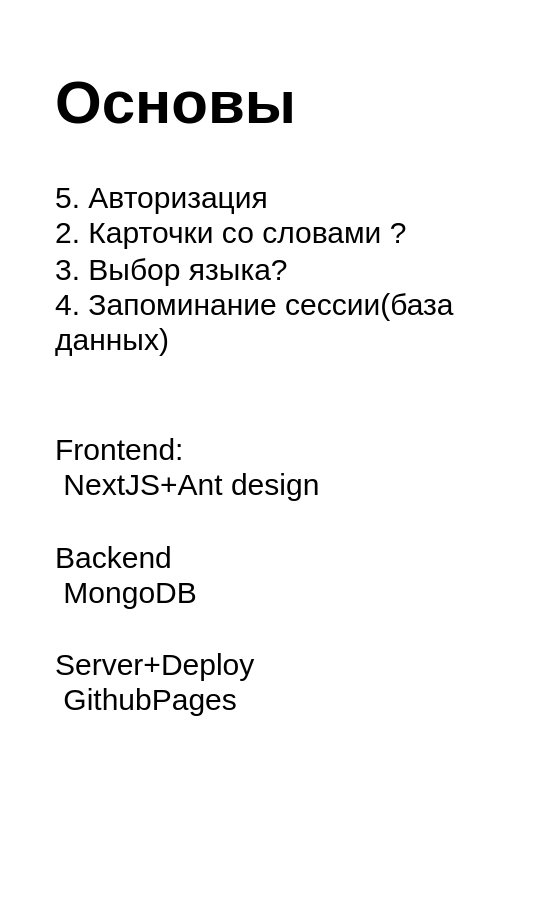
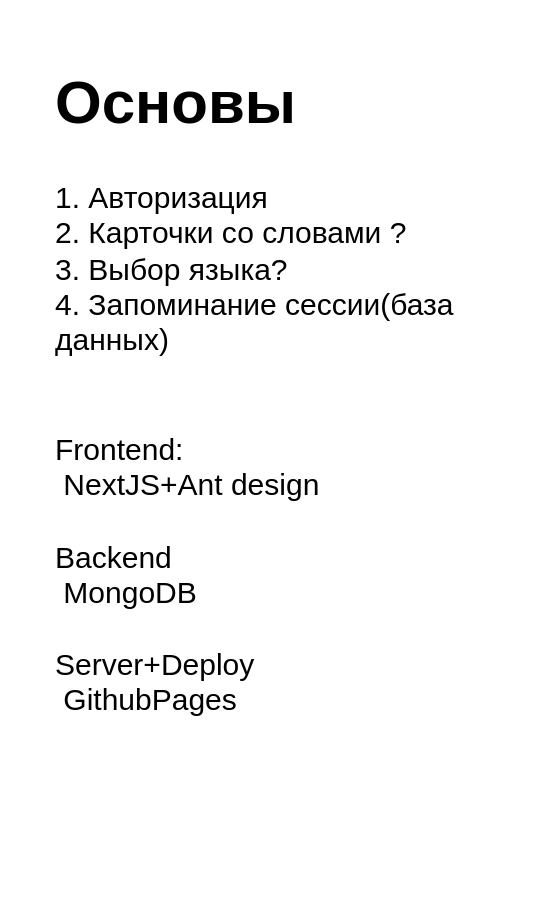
- <mxCell id="2" value="&lt;h1 style=&quot;margin-top: 0px;&quot;&gt;Основы&lt;/h1&gt;&lt;div&gt;5. Авторизация&lt;/div&gt;&lt;div&gt;2. Карточки со словами ?&lt;/div&gt;&lt;div&gt;3. Выбор языка?&lt;/div&gt;&lt;div&gt;4. Запоминание сессии(база данных)&lt;/div&gt;&lt;div&gt;&lt;span style=&quot;background-color: initial;&quot;&gt;&lt;br&gt;&lt;/span&gt;&lt;/div&gt;&lt;div&gt;&lt;span style=&quot;background-color: initial;&quot;&gt;&lt;br&gt;&lt;/span&gt;&lt;/div&gt;&lt;div&gt;&lt;span style=&quot;background-color: initial;&quot;&gt;Frontend:&lt;br&gt;&amp;nbsp;NextJS+Ant design&lt;/span&gt;&lt;/div&gt;&lt;div&gt;&lt;span style=&quot;background-color: initial;&quot;&gt;&lt;br&gt;&lt;/span&gt;&lt;/div&gt;&lt;div&gt;&lt;span style=&quot;background-color: initial;&quot;&gt;Backend&lt;/span&gt;&lt;/div&gt;&lt;div&gt;&lt;span style=&quot;background-color: initial;&quot;&gt;&amp;nbsp;MongoDB&lt;/span&gt;&lt;/div&gt;&lt;div&gt;&lt;span style=&quot;background-color: initial;&quot;&gt;&lt;br&gt;&lt;/span&gt;&lt;/div&gt;&lt;div&gt;&lt;span style=&quot;background-color: initial;&quot;&gt;Server+Deploy&lt;/span&gt;&lt;/div&gt;&lt;div&gt;&amp;nbsp;GithubPages&lt;/div&gt;&lt;div&gt;&lt;span style=&quot;background-color: initial;&quot;&gt;&lt;br&gt;&lt;/span&gt;&lt;/div&gt;&lt;div&gt;&lt;span style=&quot;background-color: initial;&quot;&gt;&amp;nbsp;&lt;/span&gt;&lt;/div&gt;" style="text;html=1;whiteSpace=wrap;overflow=hidden;rounded=0;" vertex="1" parent="1"><mxGeometry x="20" y="20" width="180" height="320" as="geometry" /></mxCell>
+ <mxCell id="2" value="&lt;h1 style=&quot;margin-top: 0px;&quot;&gt;Основы&lt;/h1&gt;&lt;div&gt;1. Авторизация&lt;/div&gt;&lt;div&gt;2. Карточки со словами ?&lt;/div&gt;&lt;div&gt;3. Выбор языка?&lt;/div&gt;&lt;div&gt;4. Запоминание сессии(база данных)&lt;/div&gt;&lt;div&gt;&lt;span style=&quot;background-color: initial;&quot;&gt;&lt;br&gt;&lt;/span&gt;&lt;/div&gt;&lt;div&gt;&lt;span style=&quot;background-color: initial;&quot;&gt;&lt;br&gt;&lt;/span&gt;&lt;/div&gt;&lt;div&gt;&lt;span style=&quot;background-color: initial;&quot;&gt;Frontend:&lt;br&gt;&amp;nbsp;NextJS+Ant design&lt;/span&gt;&lt;/div&gt;&lt;div&gt;&lt;span style=&quot;background-color: initial;&quot;&gt;&lt;br&gt;&lt;/span&gt;&lt;/div&gt;&lt;div&gt;&lt;span style=&quot;background-color: initial;&quot;&gt;Backend&lt;/span&gt;&lt;/div&gt;&lt;div&gt;&lt;span style=&quot;background-color: initial;&quot;&gt;&amp;nbsp;MongoDB&lt;/span&gt;&lt;/div&gt;&lt;div&gt;&lt;span style=&quot;background-color: initial;&quot;&gt;&lt;br&gt;&lt;/span&gt;&lt;/div&gt;&lt;div&gt;&lt;span style=&quot;background-color: initial;&quot;&gt;Server+Deploy&lt;/span&gt;&lt;/div&gt;&lt;div&gt;&amp;nbsp;GithubPages&lt;/div&gt;&lt;div&gt;&lt;span style=&quot;background-color: initial;&quot;&gt;&lt;br&gt;&lt;/span&gt;&lt;/div&gt;&lt;div&gt;&lt;span style=&quot;background-color: initial;&quot;&gt;&amp;nbsp;&lt;/span&gt;&lt;/div&gt;" style="text;html=1;whiteSpace=wrap;overflow=hidden;rounded=0;" vertex="1" parent="1"><mxGeometry x="20" y="20" width="180" height="320" as="geometry" /></mxCell>
